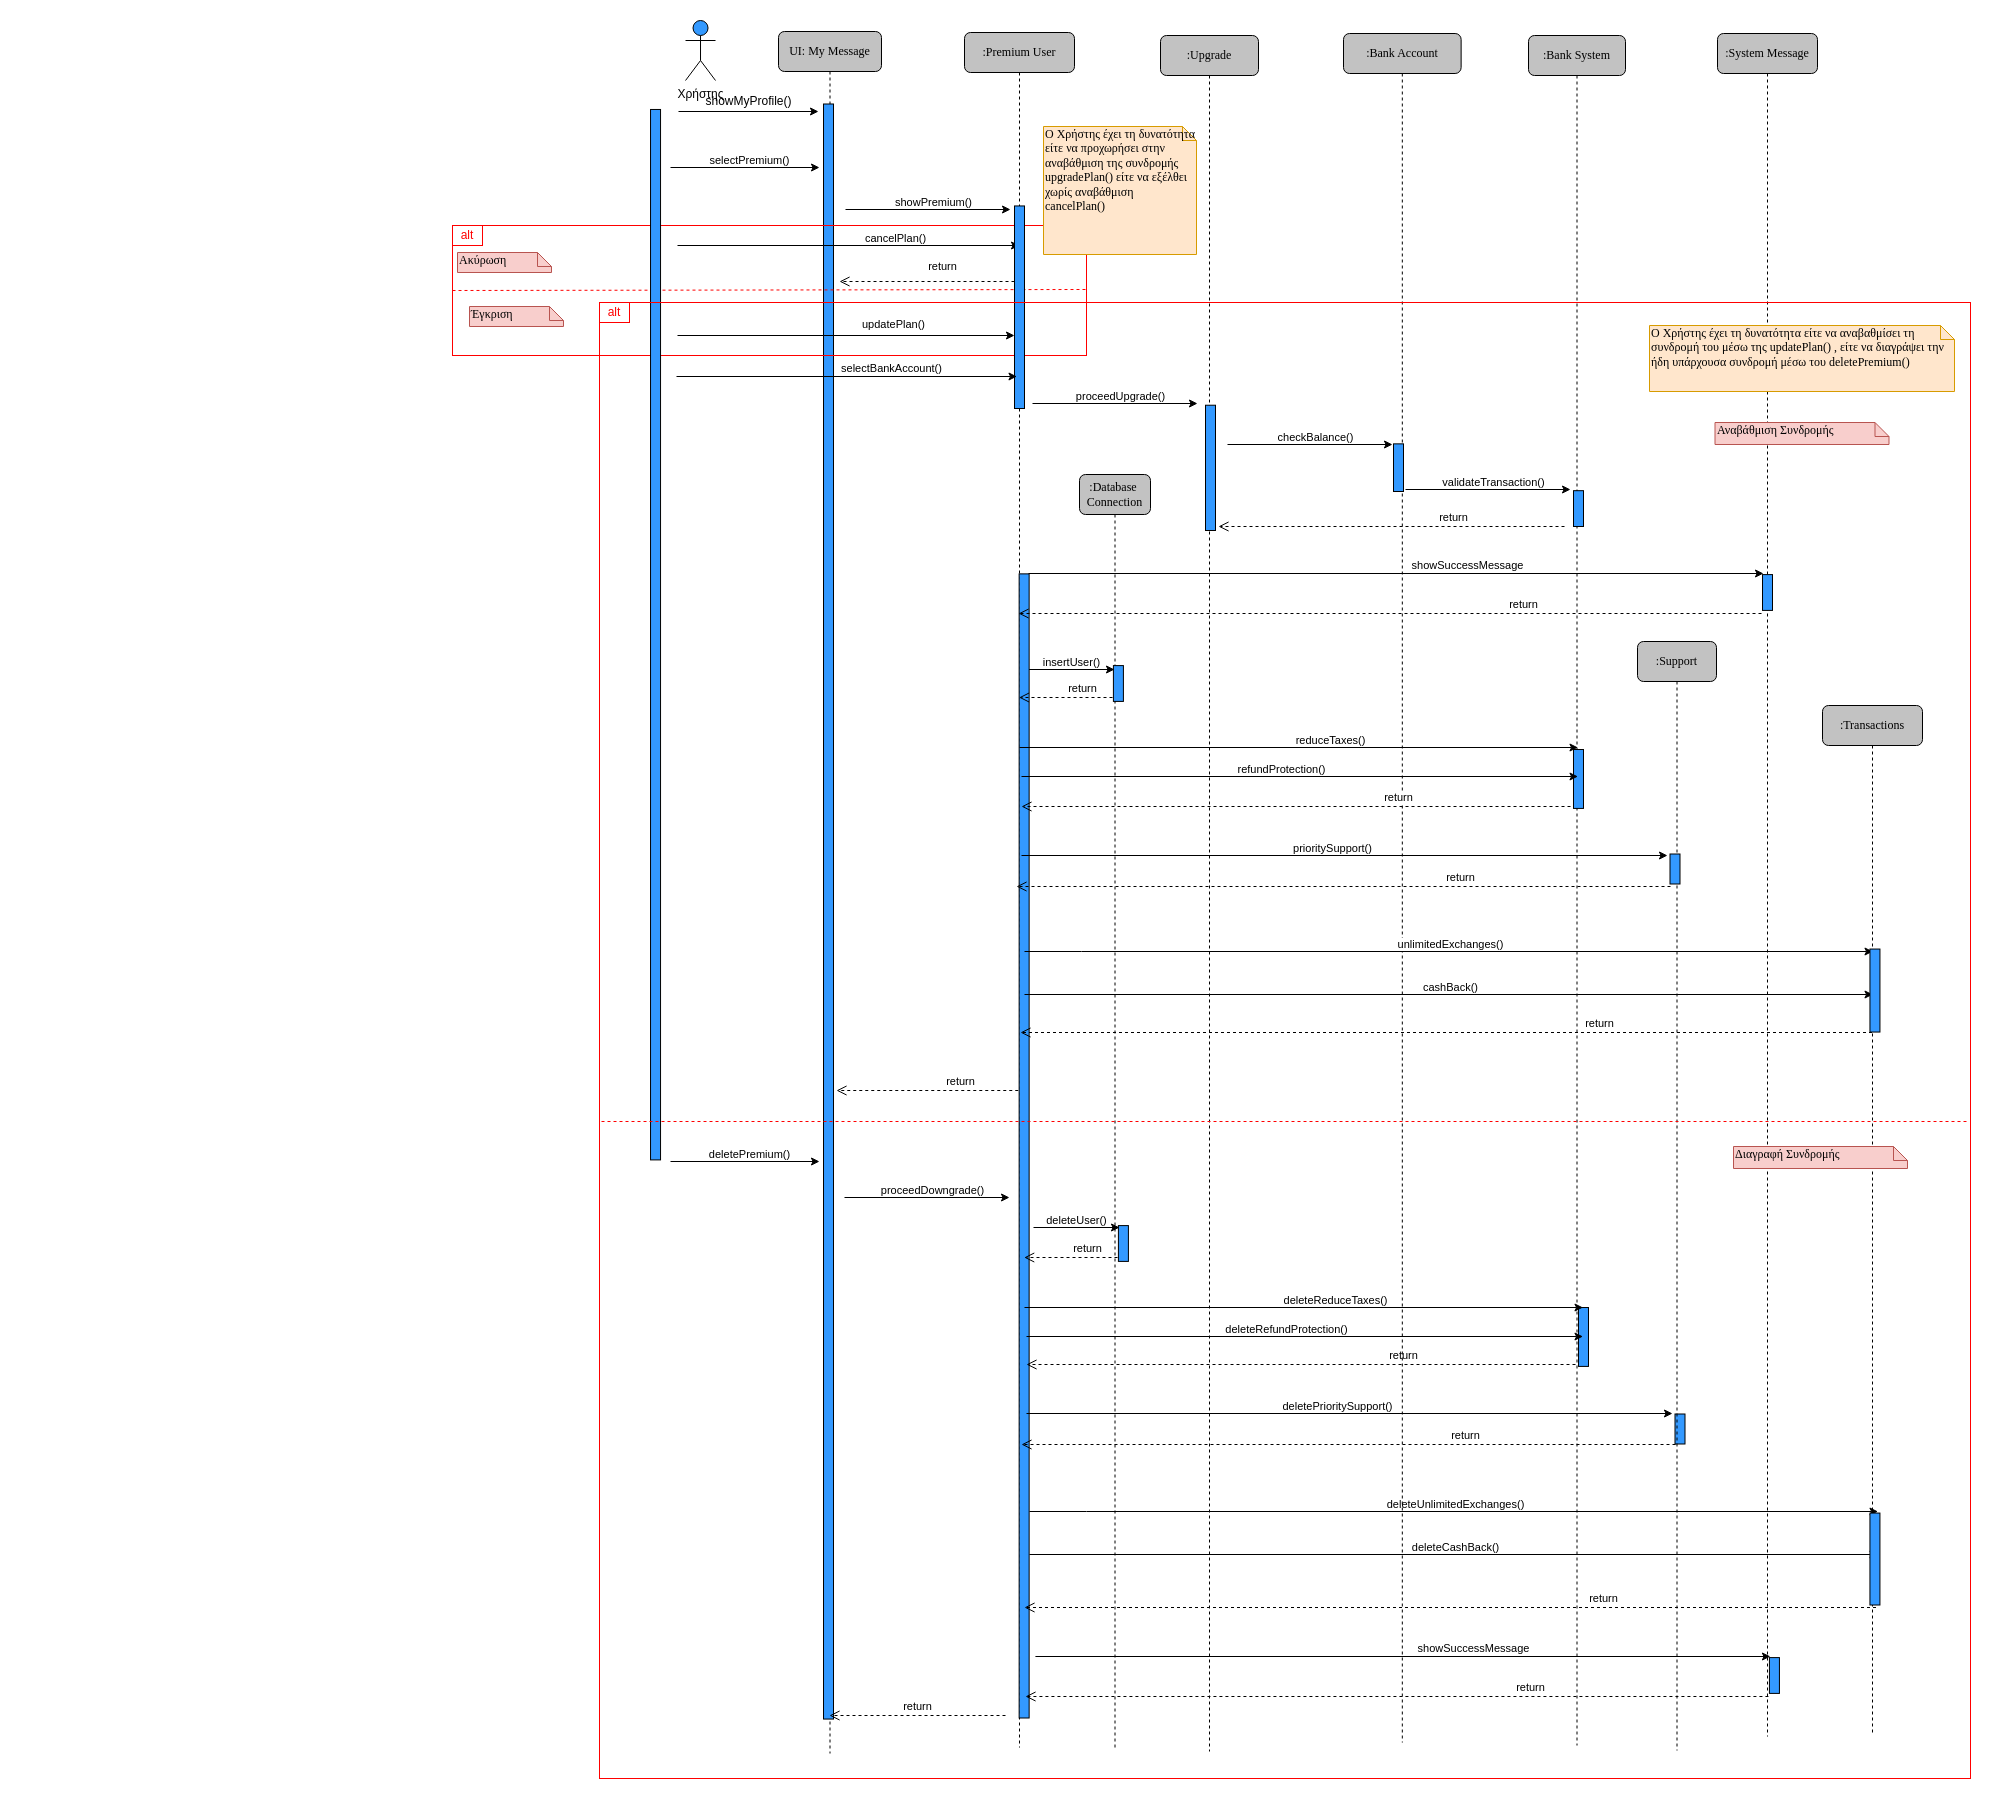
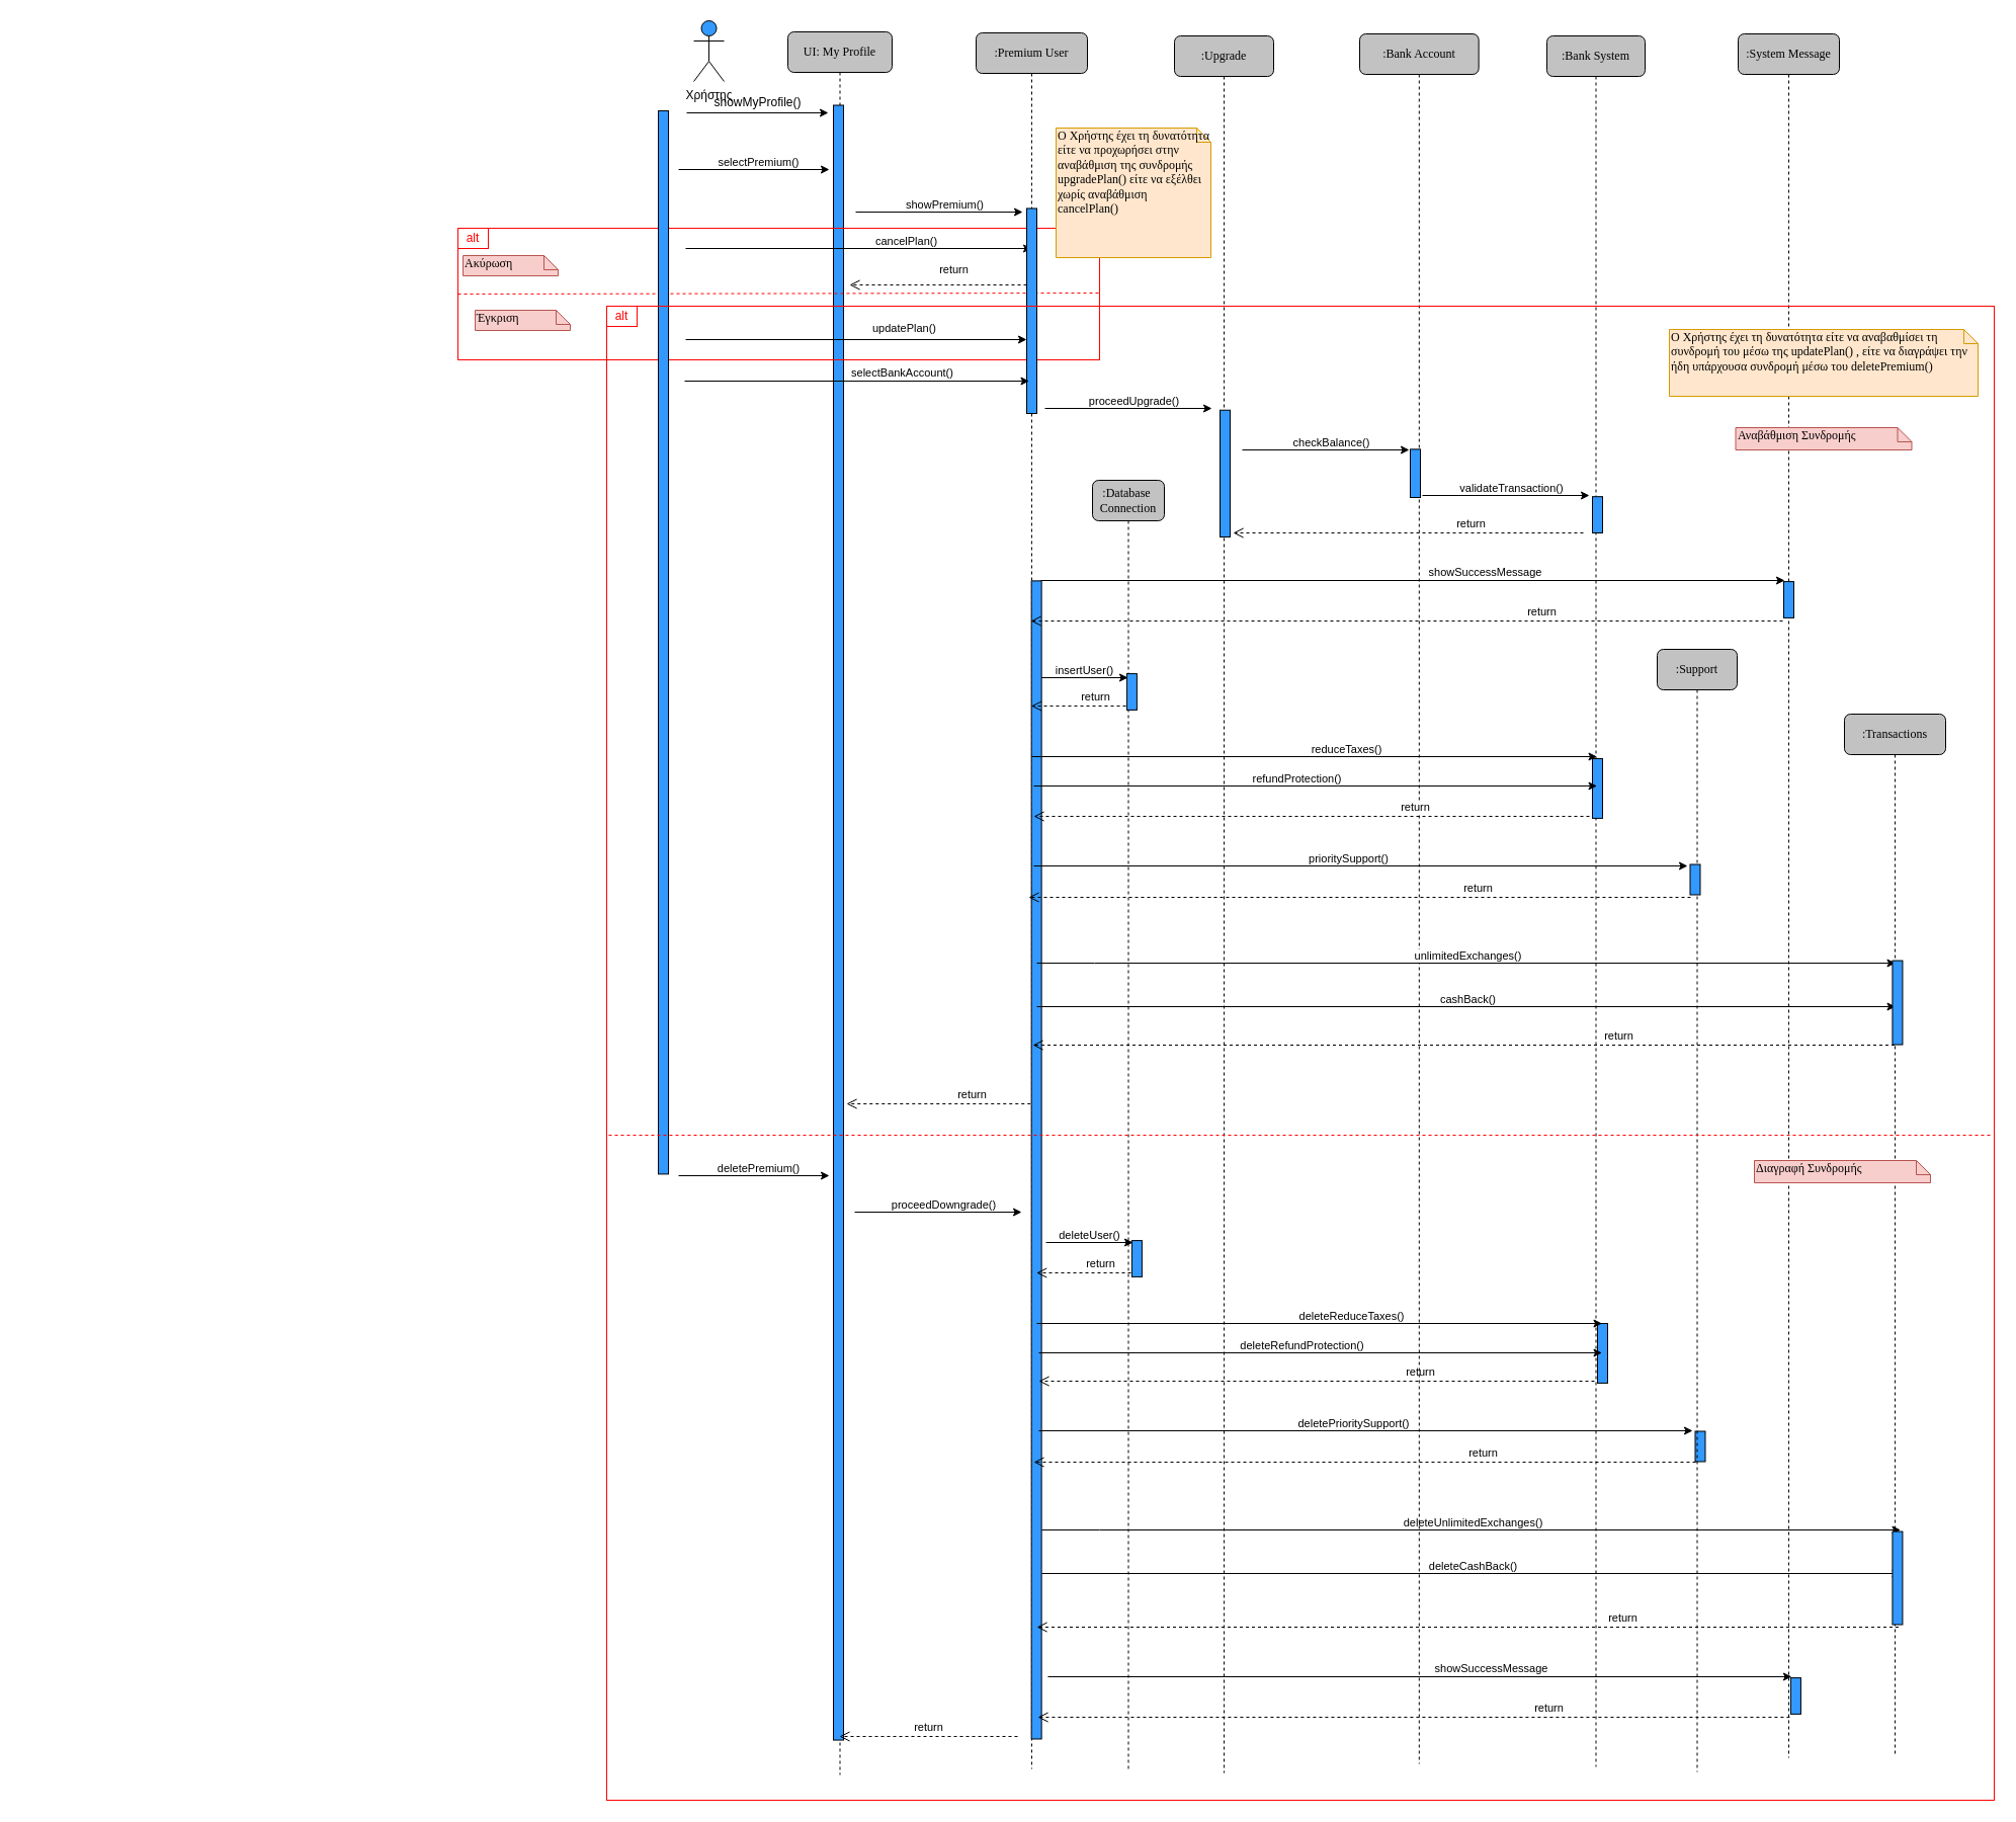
- <mxCell id="2" value="UI: My Message" style="shape=umlLifeline;perimeter=lifelinePerimeter;whiteSpace=wrap;html=1;container=1;collapsible=0;recursiveResize=0;outlineConnect=0;rounded=1;shadow=0;comic=0;labelBackgroundColor=none;strokeWidth=1;fontFamily=Verdana;fontSize=12;align=center;fillColor=#C2C2C2;" parent="1" vertex="1"><mxGeometry x="778" y="31" width="103" height="1722" as="geometry" /></mxCell>
+ <mxCell id="2" value="UI: My Profile" style="shape=umlLifeline;perimeter=lifelinePerimeter;whiteSpace=wrap;html=1;container=1;collapsible=0;recursiveResize=0;outlineConnect=0;rounded=1;shadow=0;comic=0;labelBackgroundColor=none;strokeWidth=1;fontFamily=Verdana;fontSize=12;align=center;fillColor=#C2C2C2;" parent="1" vertex="1"><mxGeometry x="778" y="31" width="103" height="1722" as="geometry" /></mxCell>
